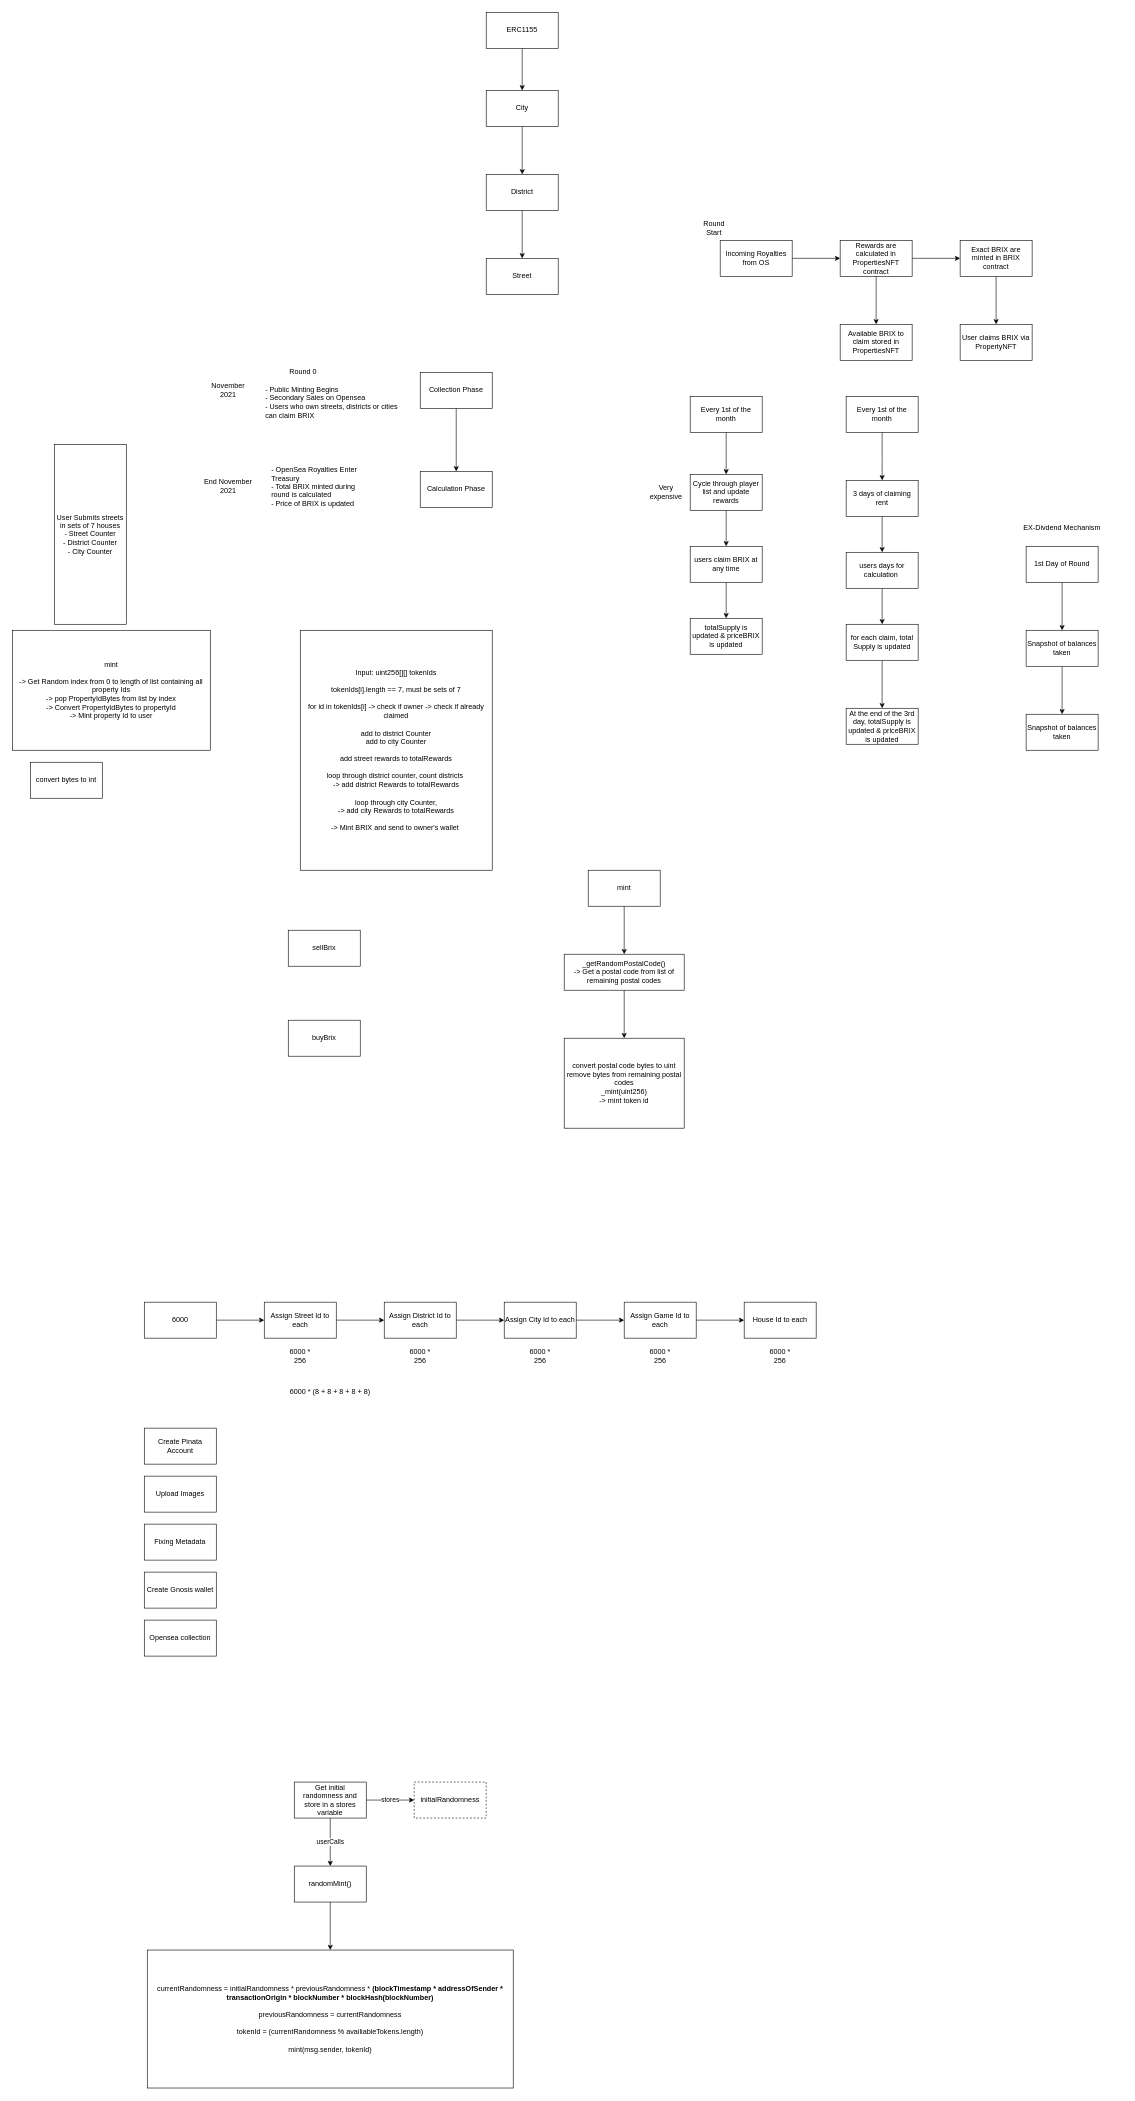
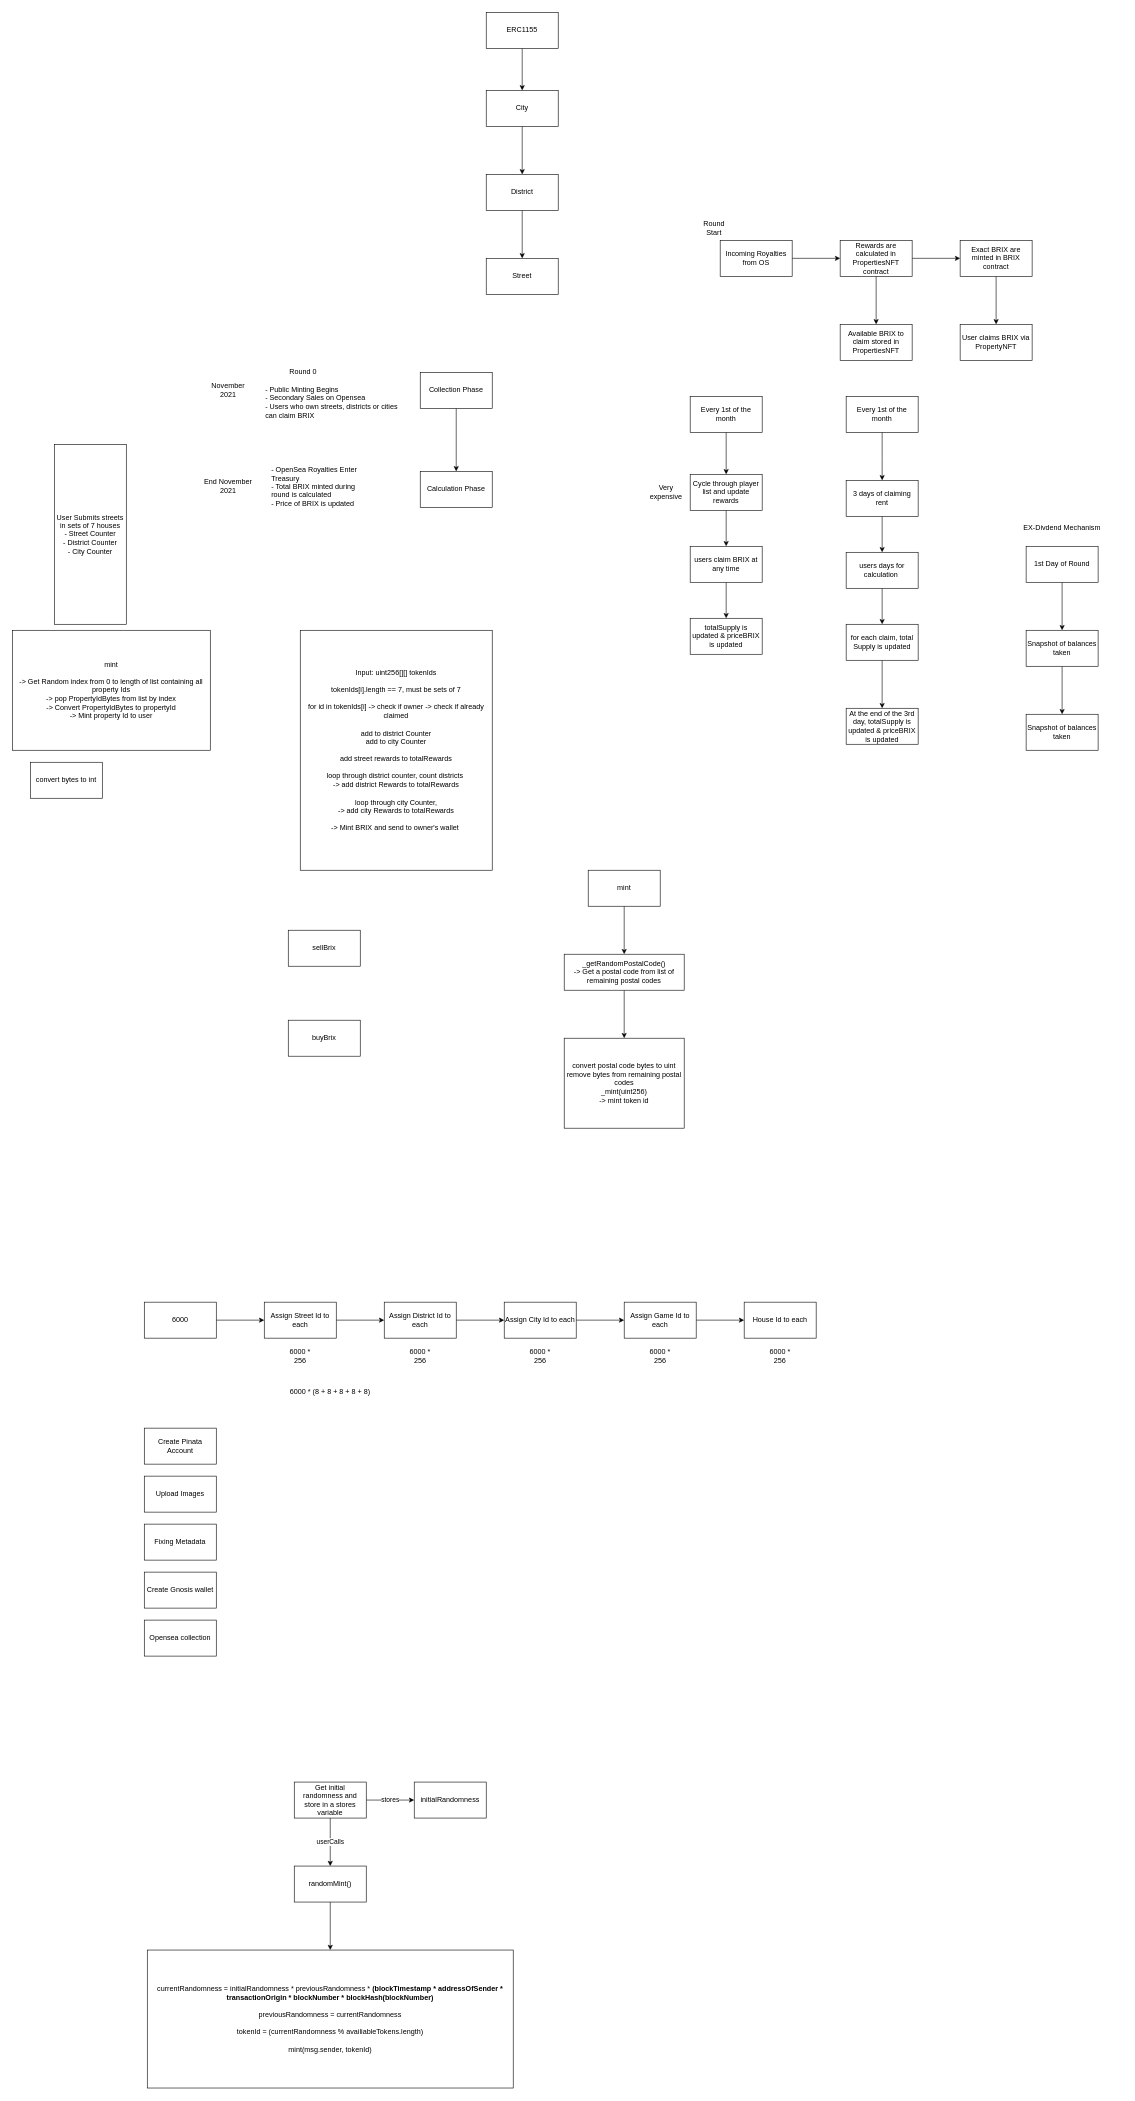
- <mxCell id="89" value="initialRandomness" style="rounded=0;whiteSpace=wrap;html=1;dashed=1;" parent="1" vertex="1"><mxGeometry x="690" y="2970" width="120" height="60" as="geometry" /></mxCell>
+ <mxCell id="89" value="initialRandomness" style="rounded=0;whiteSpace=wrap;html=1;" parent="1" vertex="1"><mxGeometry x="690" y="2970" width="120" height="60" as="geometry" /></mxCell>
